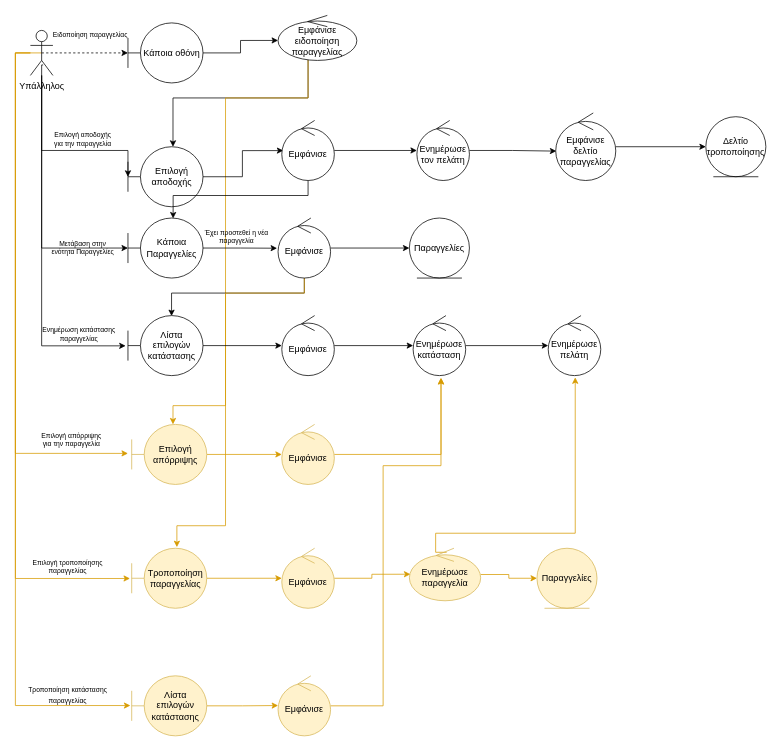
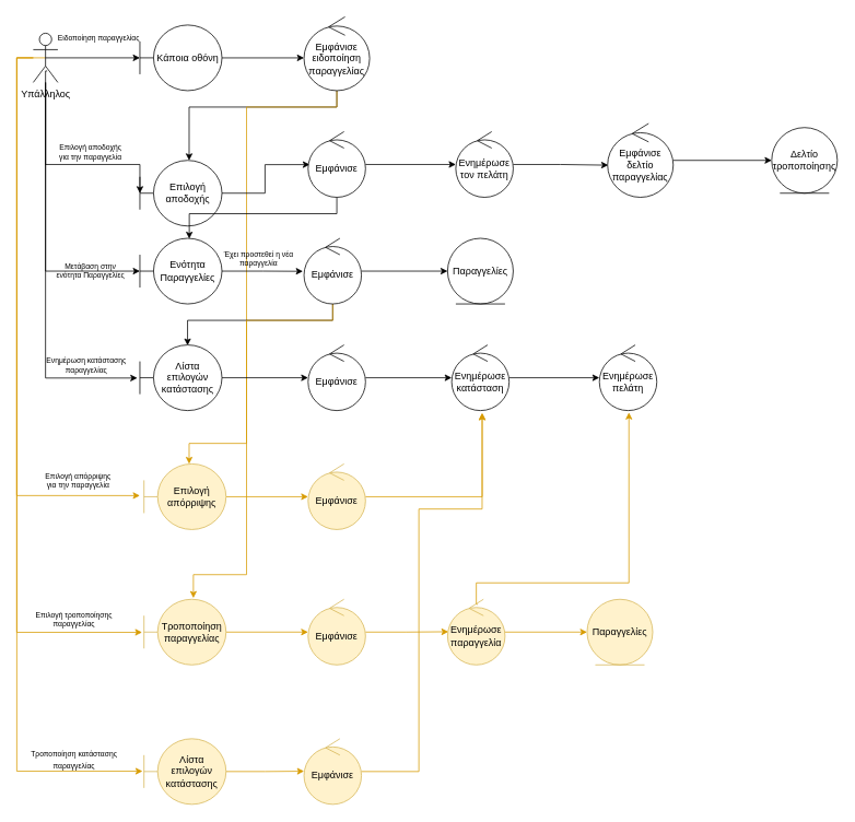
- <mxCell id="14" value="Εμφάνισε ειδοποίηση παραγγελίας" style="ellipse;shape=umlControl;whiteSpace=wrap;html=1;" parent="1" vertex="1"><mxGeometry x="370" y="20" width="105" height="60" as="geometry" /></mxCell>
+ <mxCell id="14" value="Εμφάνισε ειδοποίηση παραγγελίας" style="ellipse;shape=umlControl;whiteSpace=wrap;html=1;" parent="1" vertex="1"><mxGeometry x="370" y="20" width="80" height="90" as="geometry" /></mxCell>
- <mxCell id="2" style="edgeStyle=orthogonalEdgeStyle;rounded=0;orthogonalLoop=1;jettySize=auto;html=1;entryX=0;entryY=0.5;entryDx=0;entryDy=0;entryPerimeter=0;exitX=0.5;exitY=0.5;exitDx=0;exitDy=0;exitPerimeter=0;dashed=1;" parent="1" source="9" target="11" edge="1"><mxGeometry relative="1" as="geometry" /></mxCell>
+ <mxCell id="2" style="edgeStyle=orthogonalEdgeStyle;rounded=0;orthogonalLoop=1;jettySize=auto;html=1;entryX=0;entryY=0.5;entryDx=0;entryDy=0;entryPerimeter=0;exitX=0.5;exitY=0.5;exitDx=0;exitDy=0;exitPerimeter=0;" parent="1" source="9" target="11" edge="1"><mxGeometry relative="1" as="geometry" /></mxCell>
- <mxCell id="26" value="Κάποια Παραγγελίες" style="shape=umlBoundary;whiteSpace=wrap;html=1;" parent="1" vertex="1"><mxGeometry x="170" y="290" width="100" height="80" as="geometry" /></mxCell>
+ <mxCell id="26" value="Ενότητα Παραγγελίες" style="shape=umlBoundary;whiteSpace=wrap;html=1;" parent="1" vertex="1"><mxGeometry x="170" y="290" width="100" height="80" as="geometry" /></mxCell>
- <mxCell id="49" value="Ενημέρωσε παραγγελία" style="ellipse;shape=umlControl;whiteSpace=wrap;html=1;fillColor=#fff2cc;strokeColor=#d6b656;" vertex="1" parent="1"><mxGeometry x="545" y="730" width="95" height="70" as="geometry" /></mxCell>
+ <mxCell id="49" value="Ενημέρωσε παραγγελία" style="ellipse;shape=umlControl;whiteSpace=wrap;html=1;fillColor=#fff2cc;strokeColor=#d6b656;" vertex="1" parent="1"><mxGeometry x="545" y="730" width="70" height="80" as="geometry" /></mxCell>
